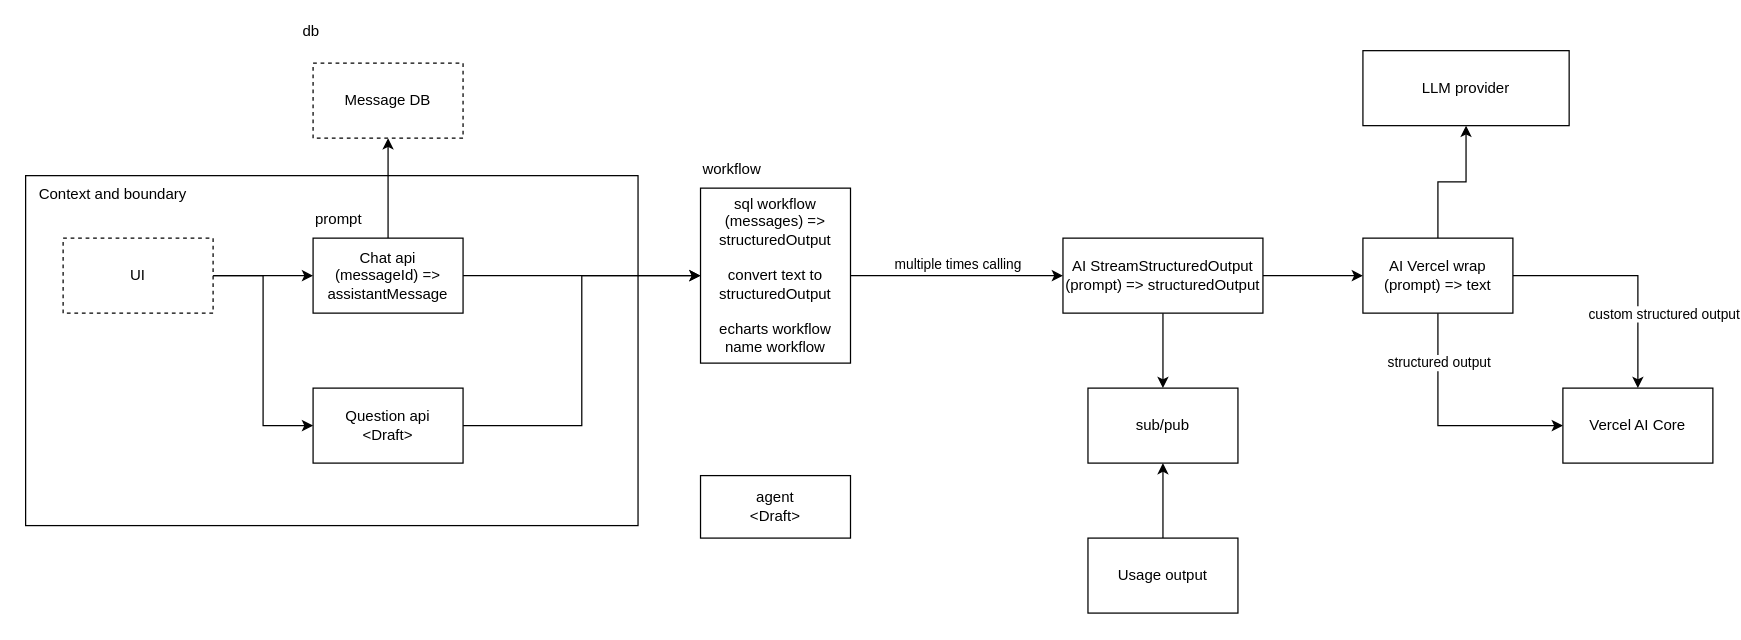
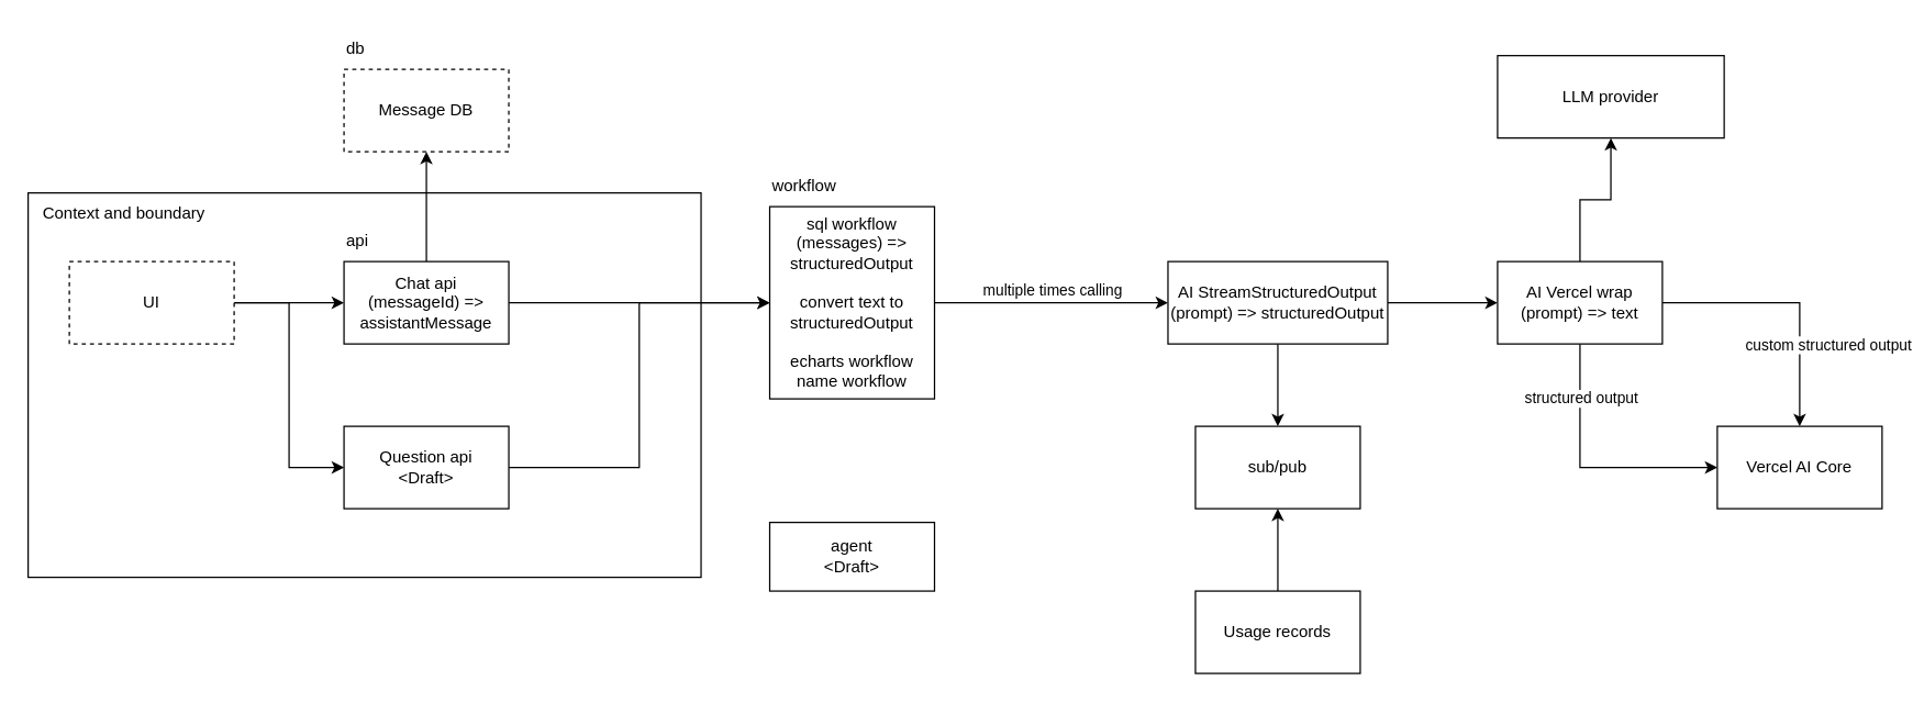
- <mxCell id="25" value="db" style="text;html=1;strokeColor=none;fillColor=none;align=left;verticalAlign=middle;whiteSpace=wrap;rounded=0;" parent="1" vertex="1"><mxGeometry x="240" y="10" width="170" height="30" as="geometry" /></mxCell>
+ <mxCell id="25" value="db" style="text;html=1;strokeColor=none;fillColor=none;align=left;verticalAlign=middle;whiteSpace=wrap;rounded=0;" parent="1" vertex="1"><mxGeometry x="250" y="20" width="170" height="30" as="geometry" /></mxCell>
- <mxCell id="26" value="prompt" style="text;html=1;strokeColor=none;fillColor=none;align=left;verticalAlign=middle;whiteSpace=wrap;rounded=0;" parent="1" vertex="1"><mxGeometry x="250" y="160" width="170" height="30" as="geometry" /></mxCell>
+ <mxCell id="26" value="api" style="text;html=1;strokeColor=none;fillColor=none;align=left;verticalAlign=middle;whiteSpace=wrap;rounded=0;" parent="1" vertex="1"><mxGeometry x="250" y="160" width="170" height="30" as="geometry" /></mxCell>
- <mxCell id="20" value="Usage output" style="rounded=0;whiteSpace=wrap;html=1;" parent="1" vertex="1"><mxGeometry x="870" y="430" width="120" height="60" as="geometry" /></mxCell>
+ <mxCell id="20" value="Usage records" style="rounded=0;whiteSpace=wrap;html=1;" parent="1" vertex="1"><mxGeometry x="870" y="430" width="120" height="60" as="geometry" /></mxCell>
